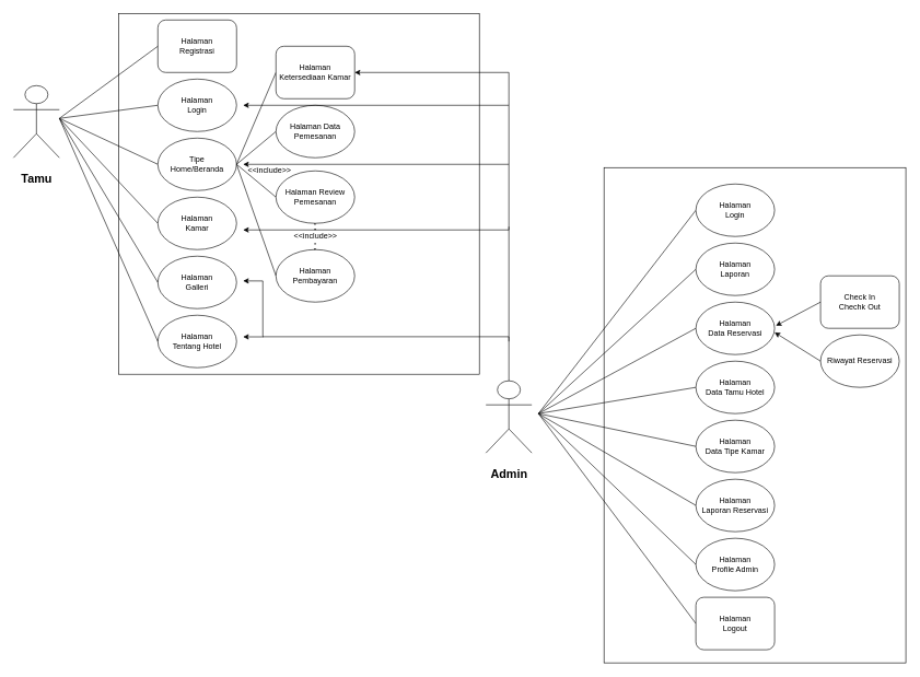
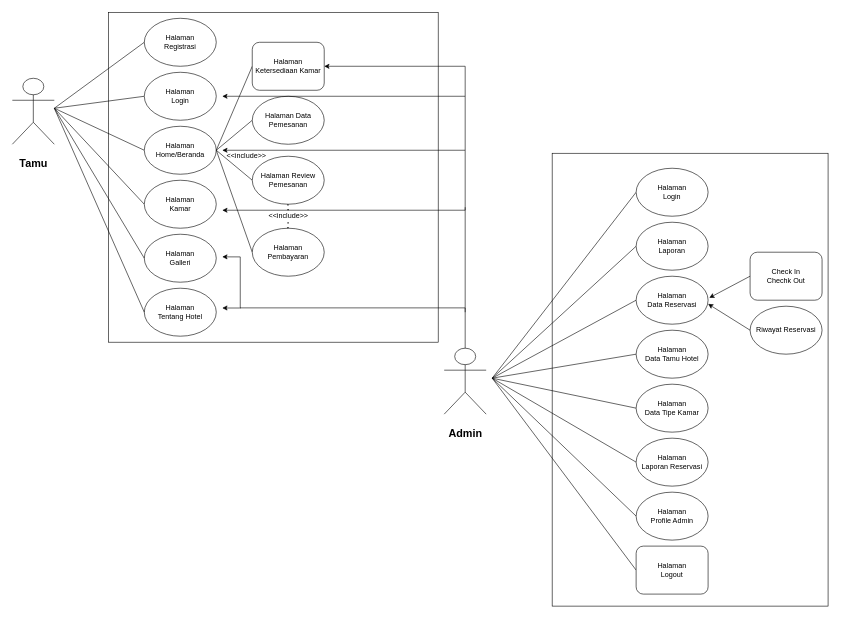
- <mxCell id="6" value="Halaman&lt;br&gt;Registrasi" style="whiteSpace=wrap;html=1;rounded=1;" vertex="1" parent="1"><mxGeometry x="240" y="30" width="120" height="80" as="geometry" /></mxCell>
+ <mxCell id="6" value="Halaman&lt;br&gt;Registrasi" style="ellipse;whiteSpace=wrap;html=1;" vertex="1" parent="1"><mxGeometry x="240" y="30" width="120" height="80" as="geometry" /></mxCell>
- <mxCell id="11" value="Tipe&lt;br&gt;Home/Beranda" style="ellipse;whiteSpace=wrap;html=1;" vertex="1" parent="1"><mxGeometry x="240" y="210" width="120" height="80" as="geometry" /></mxCell>
+ <mxCell id="11" value="Halaman&lt;br&gt;Home/Beranda" style="ellipse;whiteSpace=wrap;html=1;" vertex="1" parent="1"><mxGeometry x="240" y="210" width="120" height="80" as="geometry" /></mxCell>
